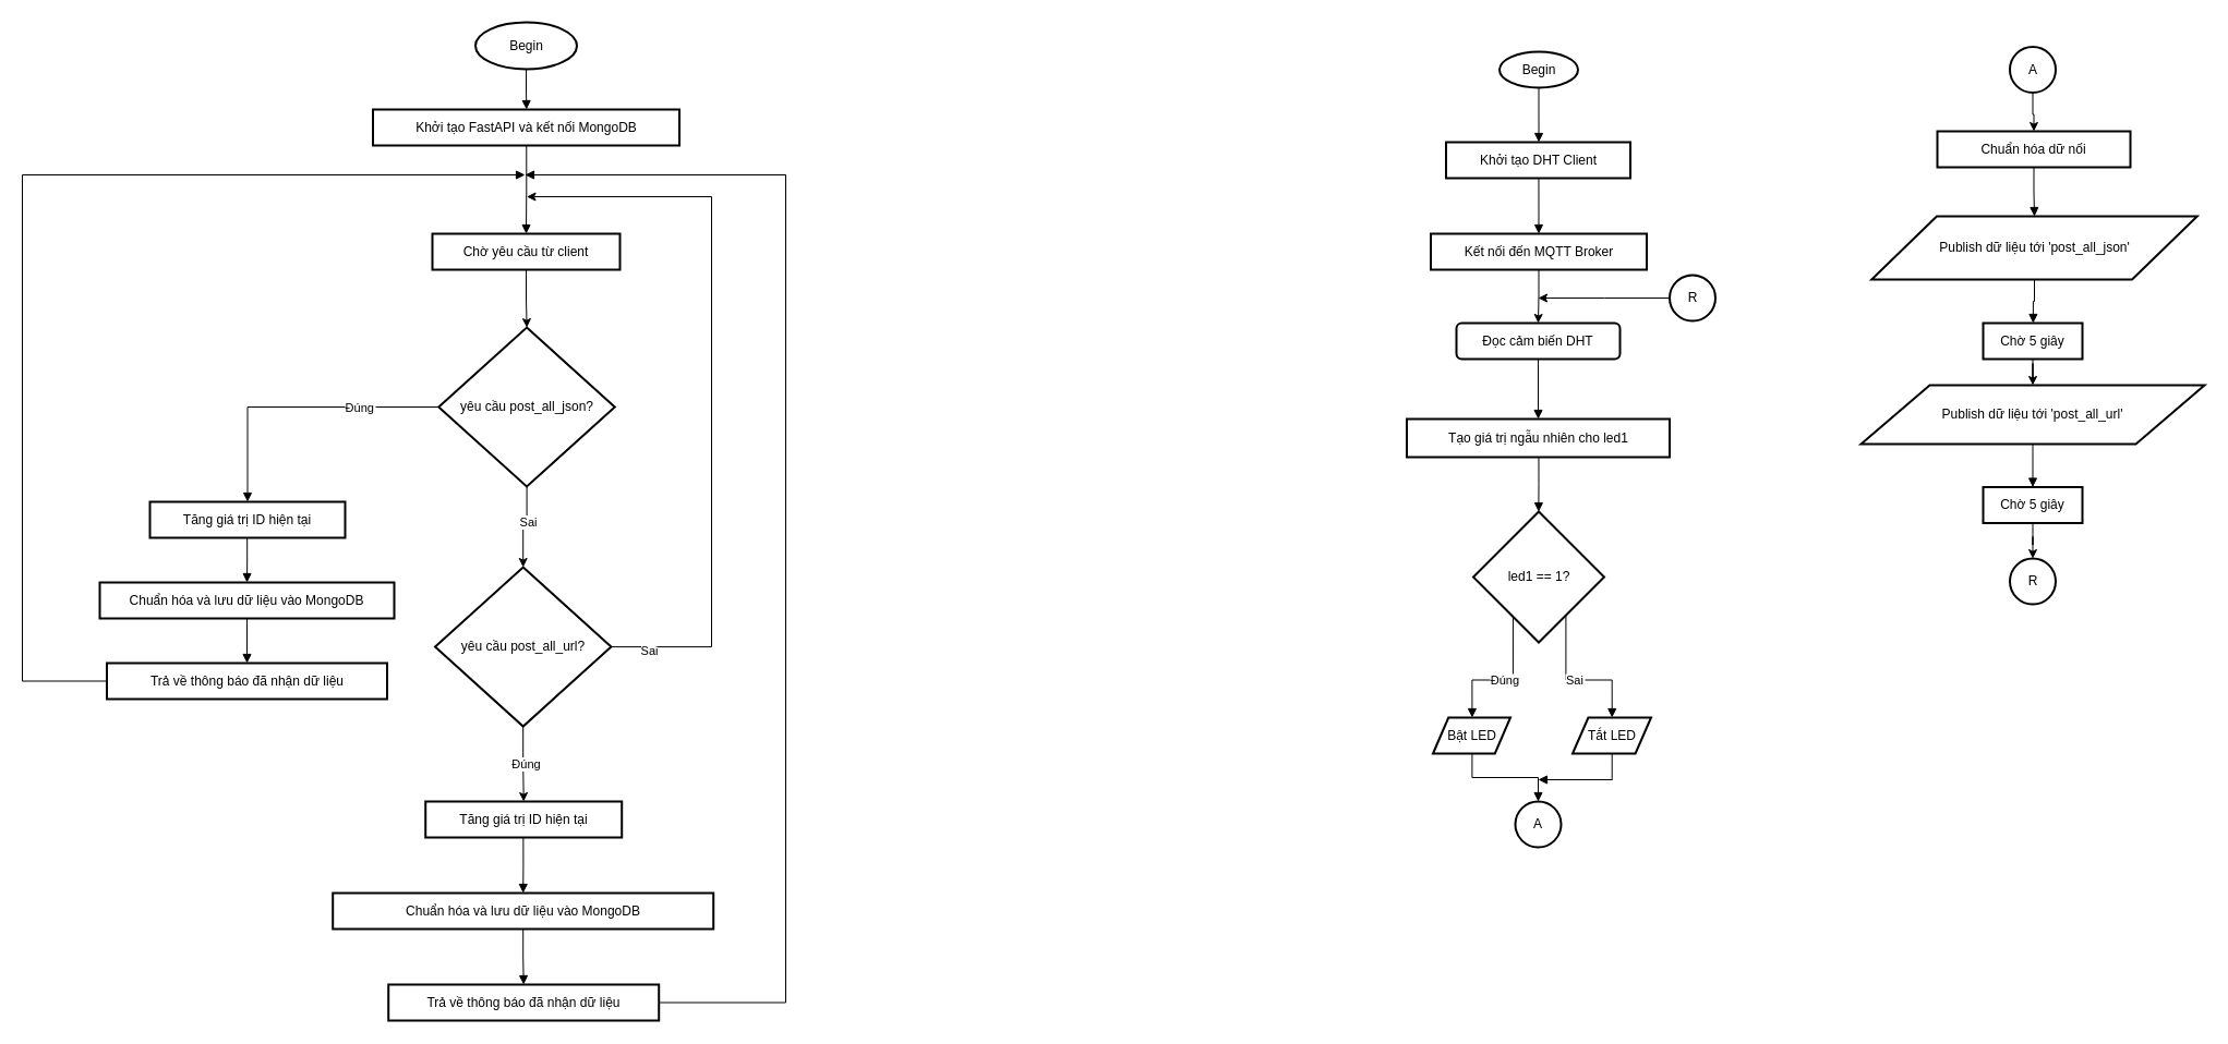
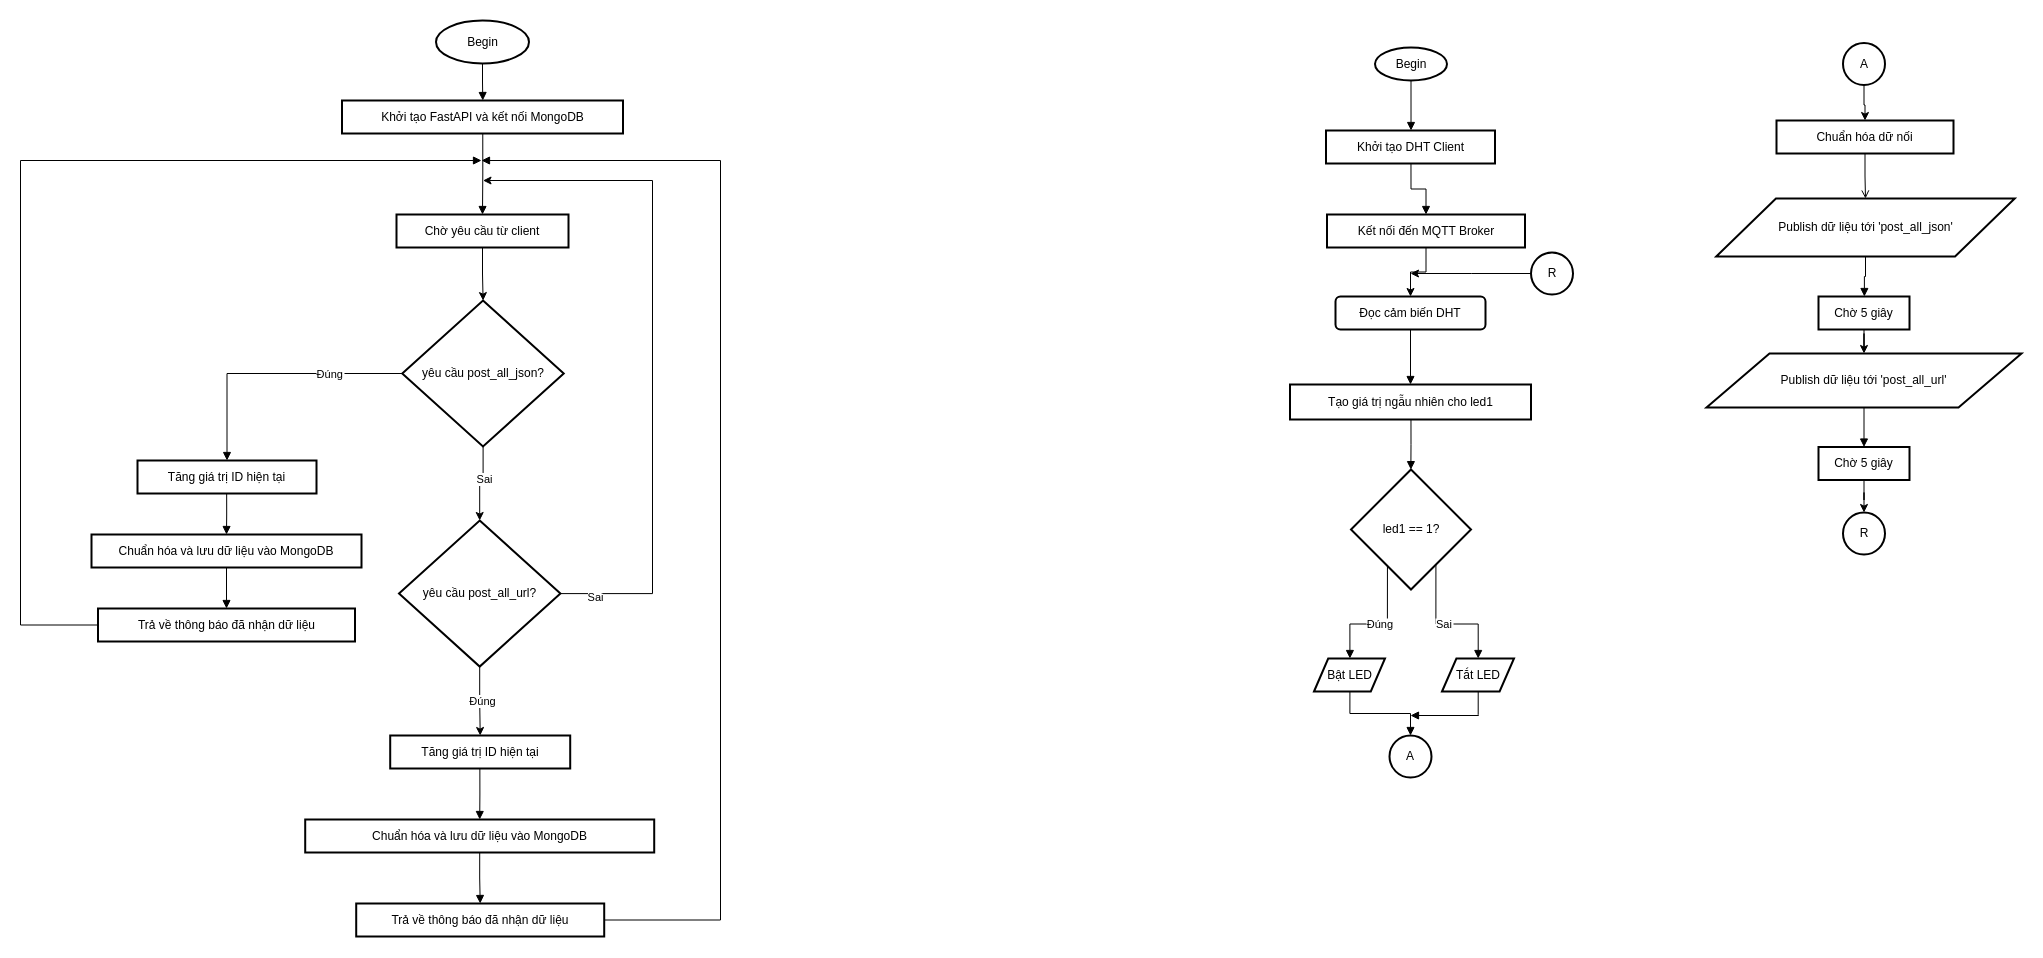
- <mxCell id="53" value="" style="startArrow=none;endArrow=block;entryX=0.5;entryY=-0.001;rounded=0;edgeStyle=orthogonalEdgeStyle;" parent="1" source="38" target="39" edge="1"><mxGeometry relative="1" as="geometry"><mxPoint x="1863.876" y="180" as="sourcePoint" /></mxGeometry></mxCell>
+ <mxCell id="53" value="" style="startArrow=none;endArrow=open;entryX=0.5;entryY=-0.001;rounded=0;edgeStyle=orthogonalEdgeStyle;" parent="1" source="38" target="39" edge="1"><mxGeometry relative="1" as="geometry"><mxPoint x="1863.876" y="180" as="sourcePoint" /></mxGeometry></mxCell>
- <mxCell id="32" value="Kết nối đến MQTT Broker" style="whiteSpace=wrap;strokeWidth=2;" parent="1" vertex="1"><mxGeometry x="1311.5" y="214" width="198" height="33" as="geometry" /></mxCell>
+ <mxCell id="32" value="Kết nối đến MQTT Broker" style="whiteSpace=wrap;strokeWidth=2;" parent="1" vertex="1"><mxGeometry x="1326.5" y="214" width="198" height="33" as="geometry" /></mxCell>
